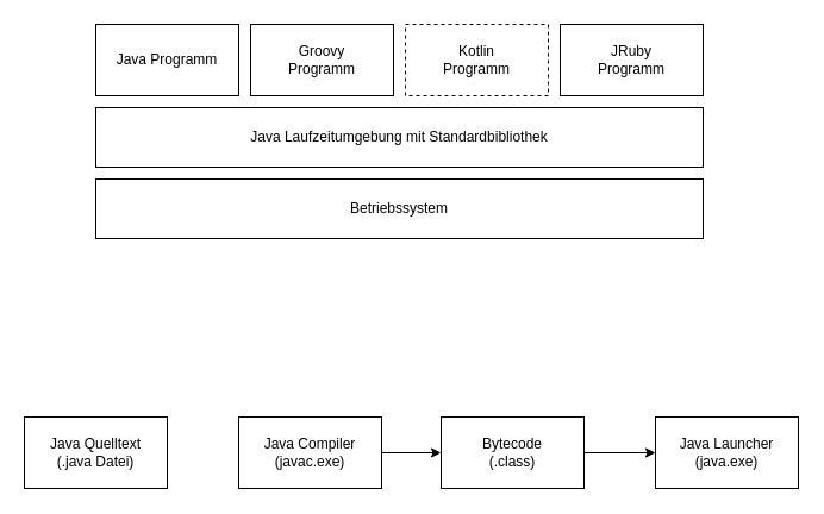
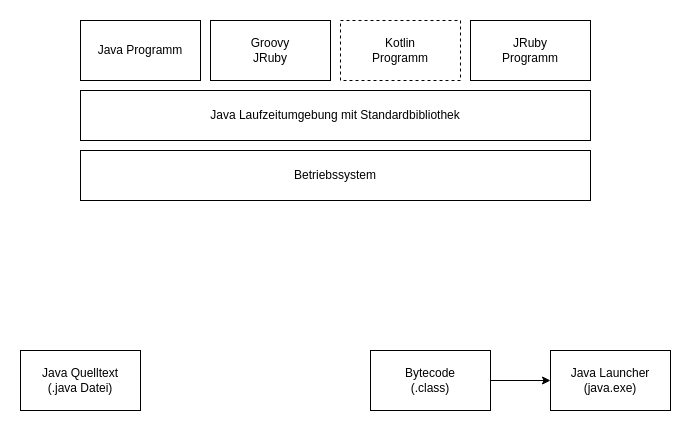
- <mxCell id="5" value="Groovy&lt;div&gt;Programm&lt;/div&gt;" style="rounded=0;whiteSpace=wrap;html=1;" vertex="1" parent="1"><mxGeometry x="210" y="20" width="120" height="60" as="geometry" /></mxCell>
+ <mxCell id="5" value="Groovy&lt;div&gt;JRuby&lt;/div&gt;" style="rounded=0;whiteSpace=wrap;html=1;" vertex="1" parent="1"><mxGeometry x="210" y="20" width="120" height="60" as="geometry" /></mxCell>
- <mxCell id="10" value="Java Compiler&lt;br&gt;(javac.exe)" style="rounded=0;whiteSpace=wrap;html=1;" vertex="1" parent="1"><mxGeometry x="200" y="350" width="120" height="60" as="geometry" /></mxCell>
- <mxCell id="9" style="edgeStyle=orthogonalEdgeStyle;rounded=0;orthogonalLoop=1;jettySize=auto;html=1;" edge="1" parent="1" source="10" target="12"><mxGeometry relative="1" as="geometry" /></mxCell>
